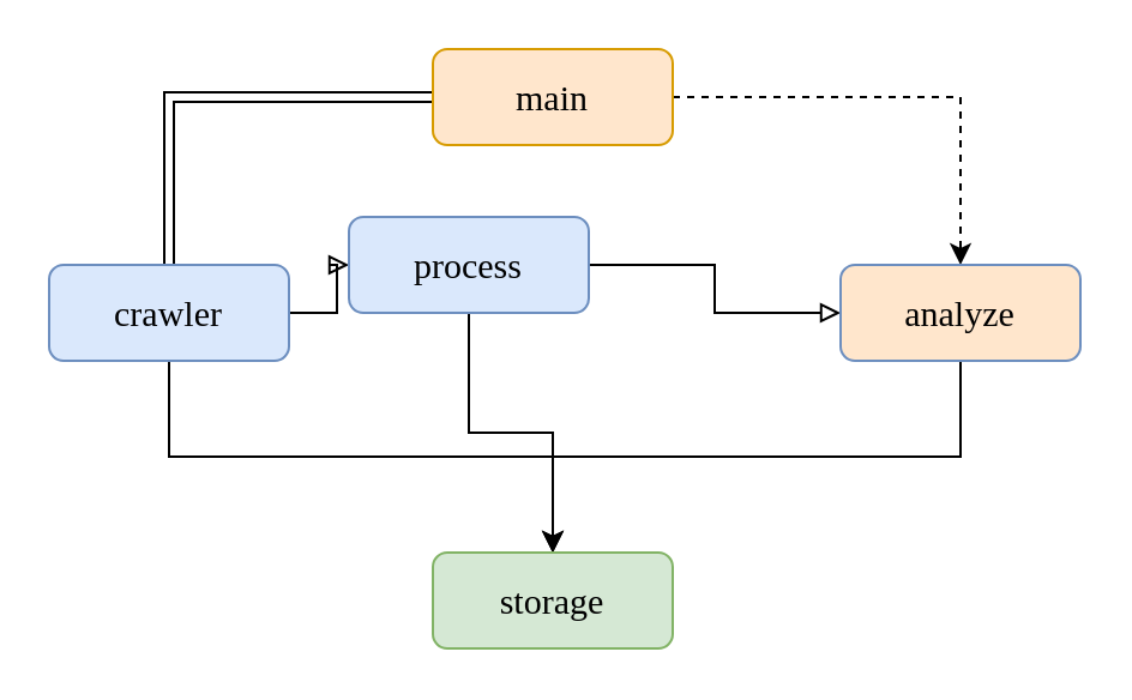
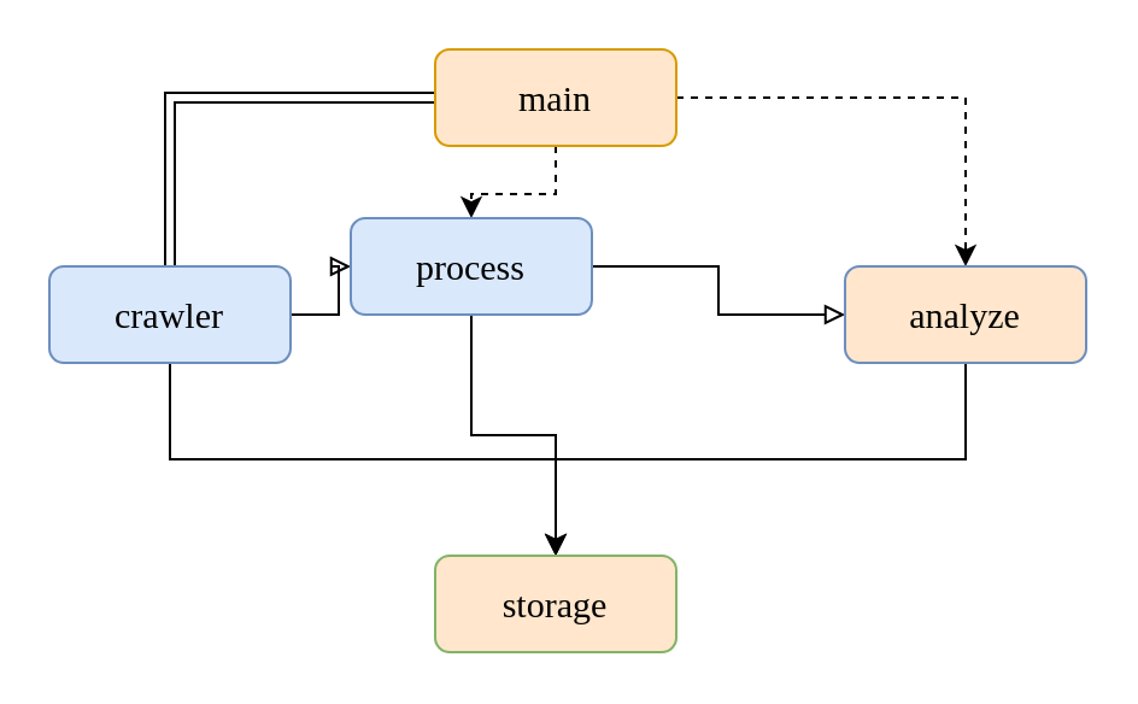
+ <mxCell id="3" style="edgeStyle=orthogonalEdgeStyle;rounded=0;orthogonalLoop=1;jettySize=auto;html=1;exitX=0.5;exitY=1;exitDx=0;exitDy=0;entryX=0.5;entryY=0;entryDx=0;entryDy=0;fontFamily=Comic Sans MS;fontSize=15;dashed=1;" edge="1" parent="1" source="5" target="11"><mxGeometry relative="1" as="geometry" /></mxCell>
- <mxCell id="14" value="&lt;font style=&quot;font-size: 15px;&quot;&gt;storage&lt;/font&gt;" style="rounded=1;whiteSpace=wrap;html=1;fillColor=#d5e8d4;strokeColor=#82b366;fontFamily=Comic Sans MS;fontSize=15;" vertex="1" parent="1"><mxGeometry x="180" y="230" width="100" height="40" as="geometry" /></mxCell>
+ <mxCell id="14" value="&lt;font style=&quot;font-size: 15px;&quot;&gt;storage&lt;/font&gt;" style="rounded=1;whiteSpace=wrap;html=1;fillColor=#ffe6cc;strokeColor=#82b366;fontFamily=Comic Sans MS;fontSize=15;" vertex="1" parent="1"><mxGeometry x="180" y="230" width="100" height="40" as="geometry" /></mxCell>
